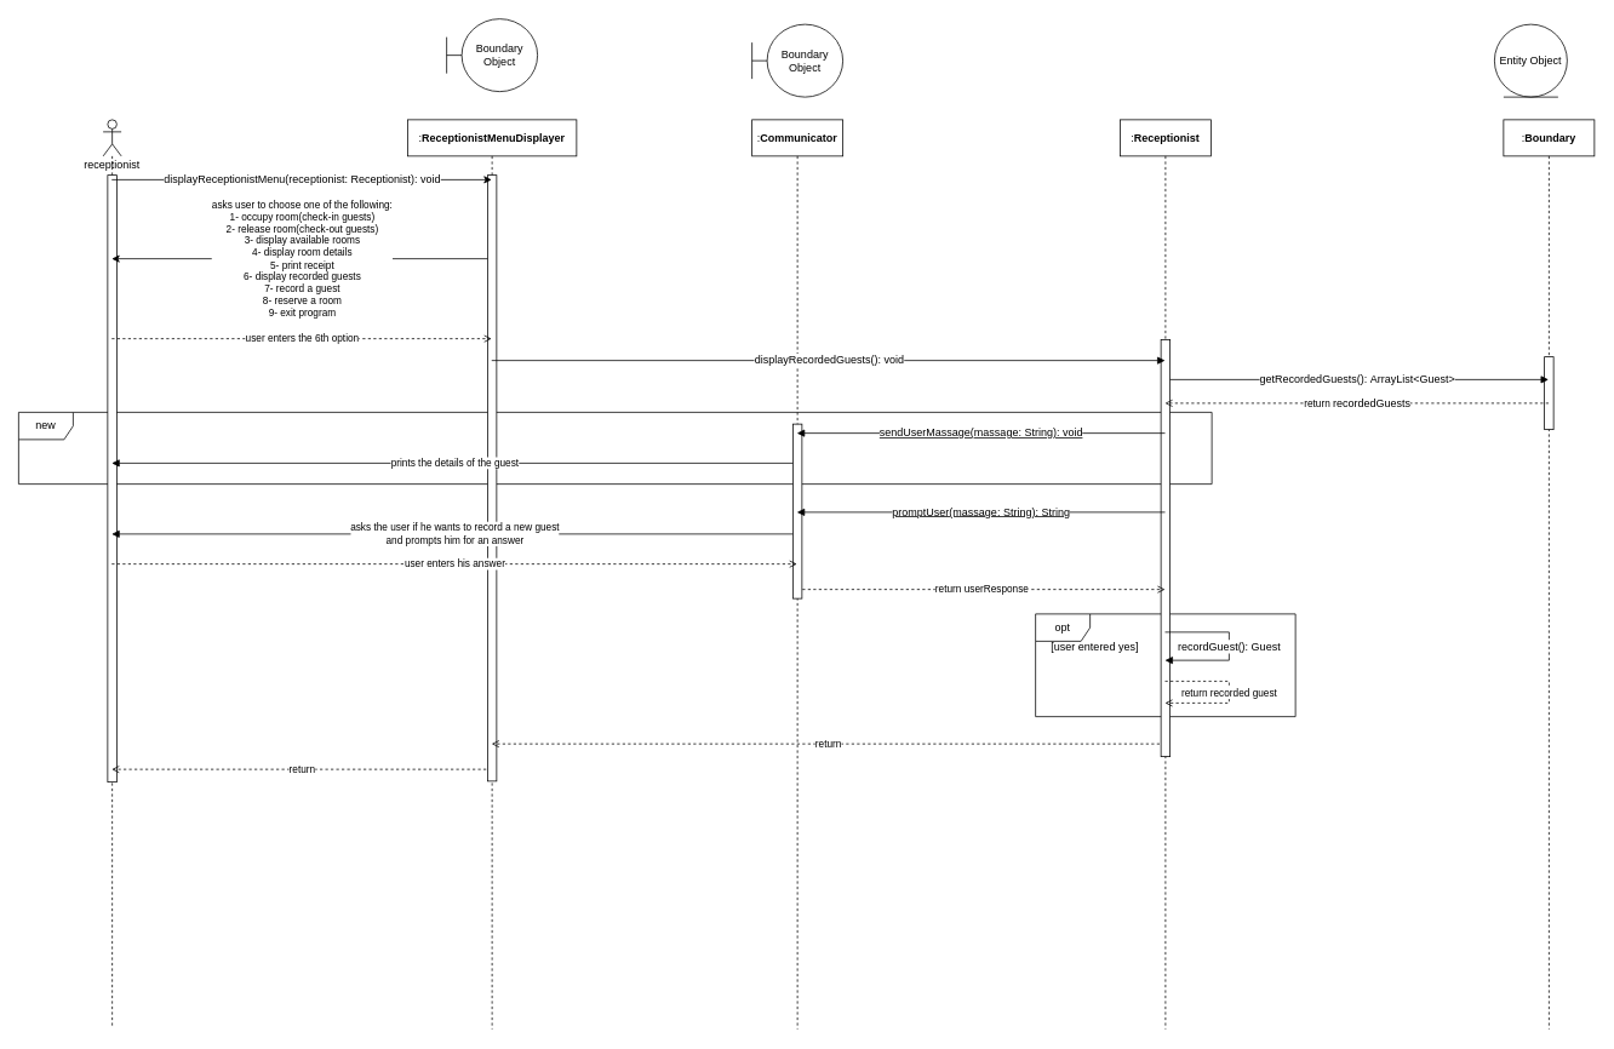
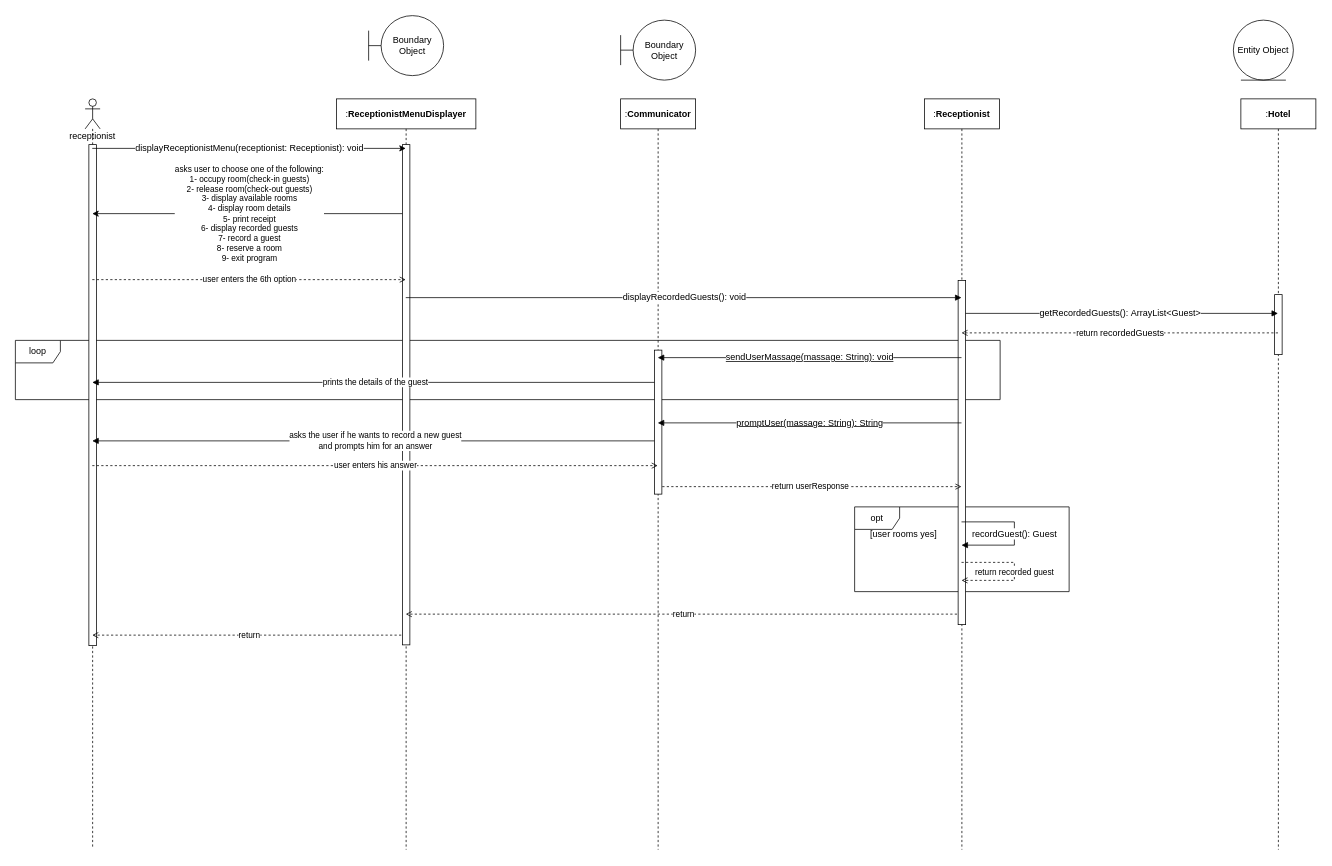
- <mxCell id="13" value=":&lt;span style=&quot;font-weight: 700;&quot;&gt;Boundary&lt;/span&gt;" style="shape=umlLifeline;perimeter=lifelinePerimeter;whiteSpace=wrap;html=1;container=1;collapsible=0;recursiveResize=0;outlineConnect=0;" vertex="1" parent="1"><mxGeometry x="1654" y="131" width="100" height="1001" as="geometry" /></mxCell>
+ <mxCell id="13" value=":&lt;span style=&quot;font-weight: 700;&quot;&gt;Hotel&lt;/span&gt;" style="shape=umlLifeline;perimeter=lifelinePerimeter;whiteSpace=wrap;html=1;container=1;collapsible=0;recursiveResize=0;outlineConnect=0;" vertex="1" parent="1"><mxGeometry x="1654" y="131" width="100" height="1001" as="geometry" /></mxCell>
- <mxCell id="6" value="new" style="shape=umlFrame;whiteSpace=wrap;html=1;" vertex="1" parent="5"><mxGeometry width="1313" height="79" as="geometry" /></mxCell>
+ <mxCell id="6" value="loop" style="shape=umlFrame;whiteSpace=wrap;html=1;" vertex="1" parent="5"><mxGeometry width="1313" height="79" as="geometry" /></mxCell>
- <mxCell id="4" value="[user entered yes]" style="text;html=1;align=center;verticalAlign=middle;resizable=0;points=[];autosize=1;strokeColor=none;fillColor=none;" vertex="1" parent="2"><mxGeometry x="8.467" y="23.73" width="114" height="26" as="geometry" /></mxCell>
+ <mxCell id="4" value="[user rooms yes]" style="text;html=1;align=center;verticalAlign=middle;resizable=0;points=[];autosize=1;strokeColor=none;fillColor=none;" vertex="1" parent="2"><mxGeometry x="8.467" y="23.73" width="114" height="26" as="geometry" /></mxCell>
